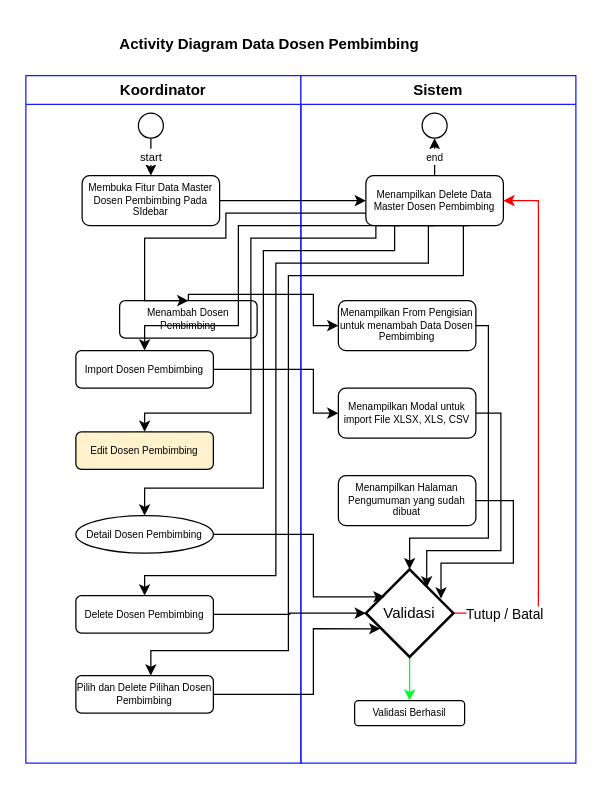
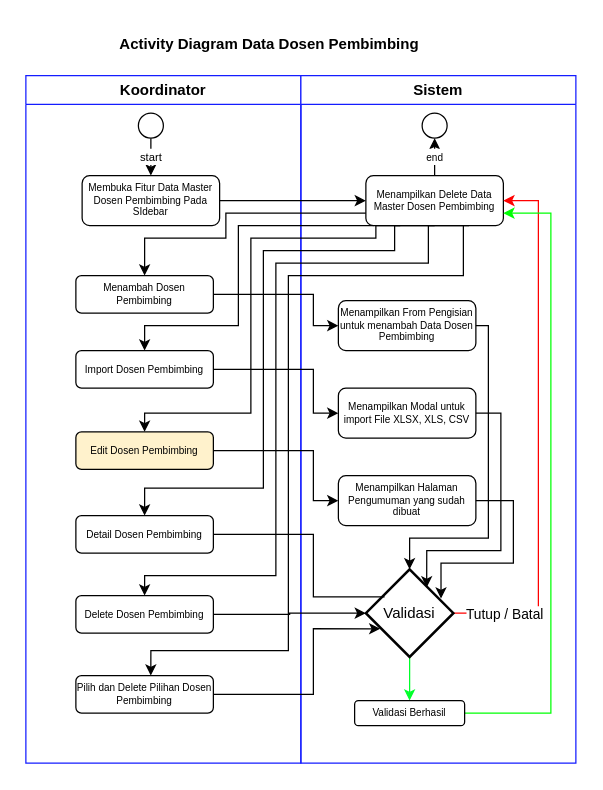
- <mxCell id="6" value="Menambah Dosen Pembimbing" style="rounded=1;whiteSpace=wrap;html=1;fontSize=8;" vertex="1" parent="2"><mxGeometry x="75" y="180" width="110" height="30" as="geometry" /></mxCell>
+ <mxCell id="6" value="Menambah Dosen Pembimbing" style="rounded=1;whiteSpace=wrap;html=1;fontSize=8;" vertex="1" parent="2"><mxGeometry x="40" y="160" width="110" height="30" as="geometry" /></mxCell>
+ <mxCell id="41" style="edgeStyle=orthogonalEdgeStyle;rounded=0;orthogonalLoop=1;jettySize=auto;html=1;entryX=0;entryY=0.5;entryDx=0;entryDy=0;" edge="1" parent="1" source="8" target="17"><mxGeometry relative="1" as="geometry"><Array as="points"><mxPoint x="250" y="360" /><mxPoint x="250" y="400" /></Array></mxGeometry></mxCell>
+ <mxCell id="23" style="edgeStyle=orthogonalEdgeStyle;rounded=0;orthogonalLoop=1;jettySize=auto;html=1;entryX=1;entryY=0.75;entryDx=0;entryDy=0;fontColor=#00ff1e;strokeColor=#00ff04;" edge="1" parent="12" source="24" target="14"><mxGeometry relative="1" as="geometry"><Array as="points"><mxPoint x="200" y="510" /><mxPoint x="200" y="110" /></Array></mxGeometry></mxCell>
- <mxCell id="9" value="Detail Dosen Pembimbing" style="ellipse;whiteSpace=wrap;html=1;fontSize=8;" vertex="1" parent="2"><mxGeometry x="40" y="352" width="110" height="30" as="geometry" /></mxCell>
+ <mxCell id="9" value="Detail Dosen Pembimbing" style="rounded=1;whiteSpace=wrap;html=1;fontSize=8;" vertex="1" parent="2"><mxGeometry x="40" y="352" width="110" height="30" as="geometry" /></mxCell>
- <mxCell id="39" style="edgeStyle=orthogonalEdgeStyle;rounded=0;orthogonalLoop=1;jettySize=auto;html=1;entryX=0.214;entryY=0.314;entryDx=0;entryDy=0;entryPerimeter=0;" edge="1" parent="1" source="9" target="22"><mxGeometry relative="1" as="geometry"><Array as="points"><mxPoint x="250" y="427" /><mxPoint x="250" y="477" /></Array></mxGeometry></mxCell>
+ <mxCell id="39" style="edgeStyle=orthogonalEdgeStyle;rounded=0;orthogonalLoop=1;jettySize=auto;html=1;entryX=0.214;entryY=0.314;entryDx=0;entryDy=0;entryPerimeter=0;endArrow=none;" edge="1" parent="1" source="9" target="22"><mxGeometry relative="1" as="geometry"><Array as="points"><mxPoint x="250" y="427" /><mxPoint x="250" y="477" /></Array></mxGeometry></mxCell>
